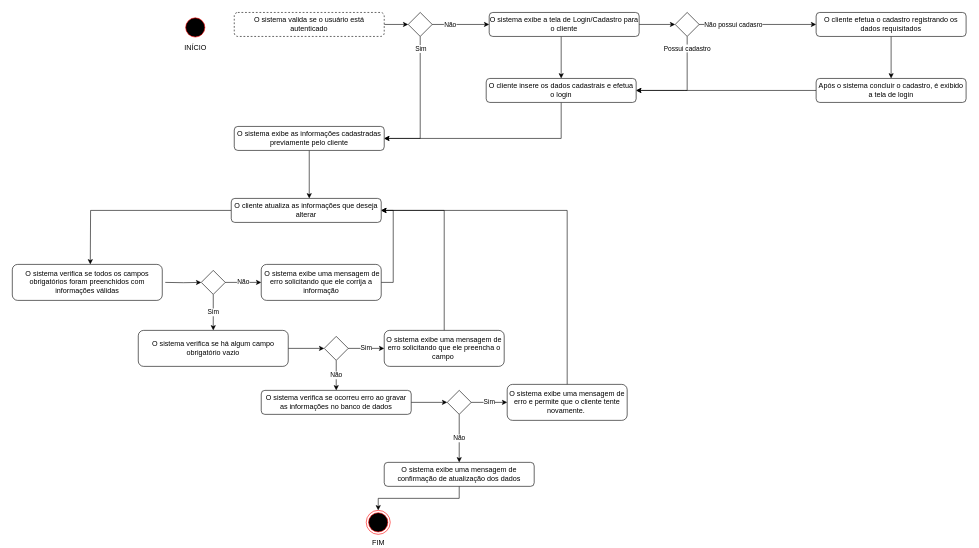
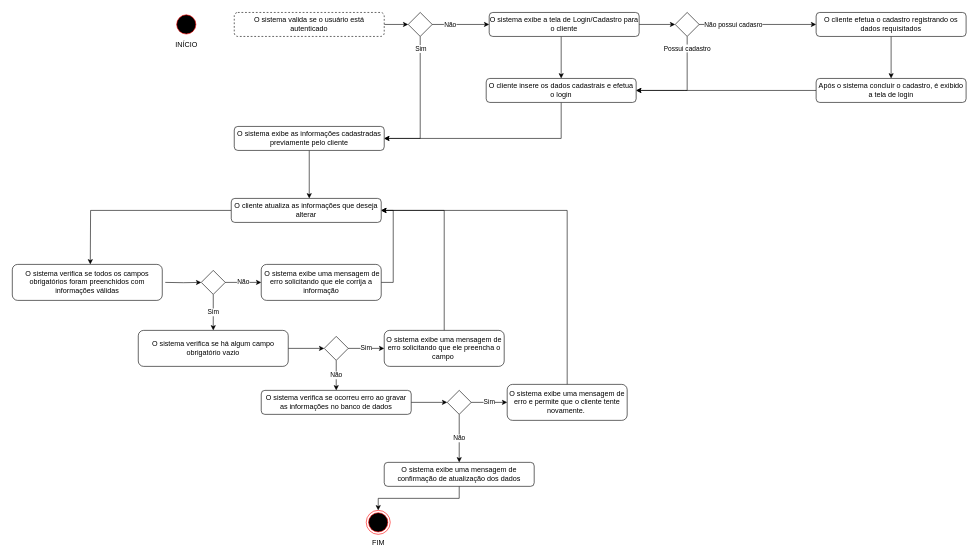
- <mxCell id="4" value="INÍCIO" style="ellipse;html=1;shape=startState;fillColor=#000000;strokeColor=#ff0000;labelPosition=center;verticalLabelPosition=bottom;align=center;verticalAlign=top;" parent="1" vertex="1"><mxGeometry x="305" y="25" width="40" height="40" as="geometry" /></mxCell>
+ <mxCell id="4" value="INÍCIO" style="ellipse;html=1;shape=startState;fillColor=#000000;strokeColor=#ff0000;labelPosition=center;verticalLabelPosition=bottom;align=center;verticalAlign=top;" parent="1" vertex="1"><mxGeometry x="290" y="20" width="40" height="40" as="geometry" /></mxCell>
